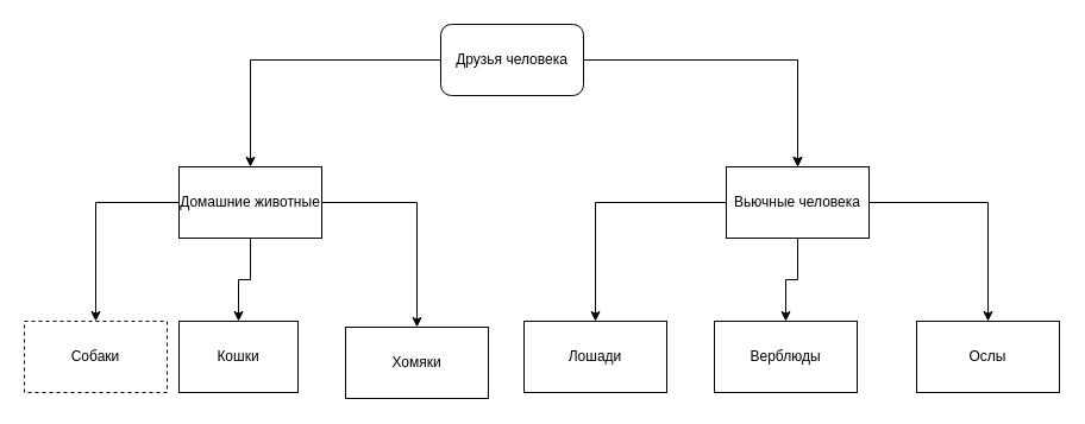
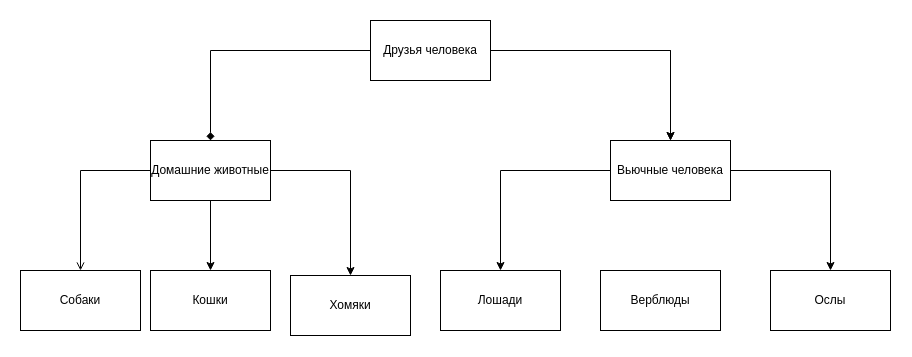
- <mxCell id="5" value="Друзья человека" style="whiteSpace=wrap;html=1;rounded=1;" vertex="1" parent="1"><mxGeometry x="370" y="20" width="120" height="60" as="geometry" /></mxCell>
+ <mxCell id="5" value="Друзья человека" style="rounded=0;whiteSpace=wrap;html=1;" vertex="1" parent="1"><mxGeometry x="370" y="20" width="120" height="60" as="geometry" /></mxCell>
- <mxCell id="4" value="" style="edgeStyle=orthogonalEdgeStyle;rounded=0;orthogonalLoop=1;jettySize=auto;html=1;" edge="1" parent="1" source="5" target="13"><mxGeometry relative="1" as="geometry" /></mxCell>
+ <mxCell id="4" value="" style="edgeStyle=orthogonalEdgeStyle;rounded=0;orthogonalLoop=1;jettySize=auto;html=1;endArrow=diamond;" edge="1" parent="1" source="5" target="13"><mxGeometry relative="1" as="geometry" /></mxCell>
- <mxCell id="7" value="" style="edgeStyle=orthogonalEdgeStyle;rounded=0;orthogonalLoop=1;jettySize=auto;html=1;" edge="1" parent="1" source="9" target="18"><mxGeometry relative="1" as="geometry" /></mxCell>
- <mxCell id="10" value="" style="edgeStyle=orthogonalEdgeStyle;rounded=0;orthogonalLoop=1;jettySize=auto;html=1;" edge="1" parent="1" source="13" target="14"><mxGeometry relative="1" as="geometry" /></mxCell>
+ <mxCell id="10" value="" style="edgeStyle=orthogonalEdgeStyle;rounded=0;orthogonalLoop=1;jettySize=auto;html=1;endArrow=open;" edge="1" parent="1" source="13" target="14"><mxGeometry relative="1" as="geometry" /></mxCell>
- <mxCell id="14" value="Собаки" style="whiteSpace=wrap;html=1;rounded=0;dashed=1;" vertex="1" parent="1"><mxGeometry x="20" y="270" width="120" height="60" as="geometry" /></mxCell>
+ <mxCell id="14" value="Собаки" style="whiteSpace=wrap;html=1;rounded=0;" vertex="1" parent="1"><mxGeometry x="20" y="270" width="120" height="60" as="geometry" /></mxCell>
- <mxCell id="15" value="Кошки" style="whiteSpace=wrap;html=1;rounded=0;" vertex="1" parent="1"><mxGeometry x="150" y="270" width="100" height="60" as="geometry" /></mxCell>
+ <mxCell id="15" value="Кошки" style="whiteSpace=wrap;html=1;rounded=0;" vertex="1" parent="1"><mxGeometry x="150" y="270" width="120" height="60" as="geometry" /></mxCell>
